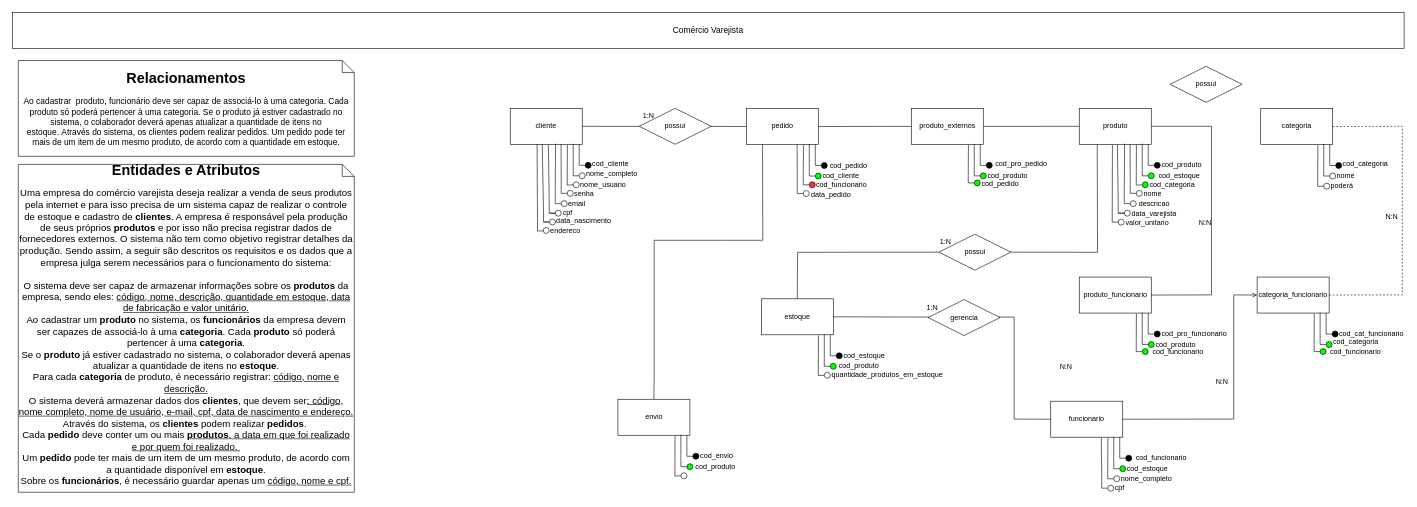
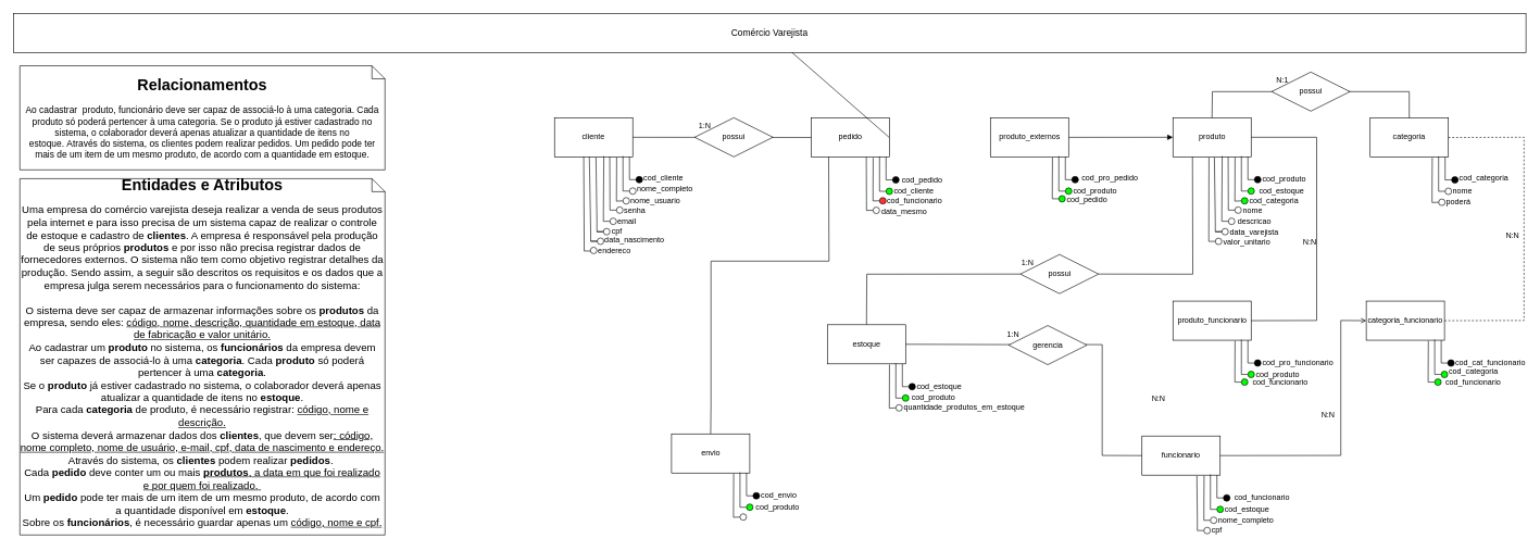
+ <mxCell id="150" value="" style="endArrow=none;html=1;rounded=0;strokeColor=#000000;fillColor=#54FF47;exitX=0.5;exitY=0;exitDx=0;exitDy=0;entryX=0.5;entryY=0;entryDx=0;entryDy=0;" parent="1" source="3" target="32" edge="1"><mxGeometry relative="1" as="geometry"><mxPoint x="1856" y="160" as="sourcePoint" /><mxPoint x="2133" y="159.998" as="targetPoint" /><Array as="points"><mxPoint x="1859" y="140" /><mxPoint x="2161" y="140" /></Array></mxGeometry></mxCell>
+ <mxCell id="151" value="N:1" style="resizable=0;html=1;align=right;verticalAlign=bottom;" parent="150" connectable="0" vertex="1"><mxGeometry x="1" relative="1" as="geometry"><mxPoint x="-185" y="-50" as="offset" /></mxGeometry></mxCell>
- <mxCell id="154" value="" style="endArrow=none;html=1;rounded=0;strokeColor=#000000;fillColor=#54FF47;exitX=1;exitY=0.5;exitDx=0;exitDy=0;entryX=0;entryY=0.5;entryDx=0;entryDy=0;" parent="1" source="68" target="170" edge="1"><mxGeometry relative="1" as="geometry"><mxPoint x="1297" y="200" as="sourcePoint" /><mxPoint x="1473.5" y="210.45" as="targetPoint" /></mxGeometry></mxCell>
+ <mxCell id="154" value="" style="endArrow=none;html=1;rounded=0;strokeColor=#000000;fillColor=#54FF47;exitX=1;exitY=0.5;exitDx=0;exitDy=0;" parent="1" source="68" target="2" edge="1"><mxGeometry relative="1" as="geometry"><mxPoint x="1297" y="200" as="sourcePoint" /><mxPoint x="1473.5" y="210.45" as="targetPoint" /></mxGeometry></mxCell>
- <mxCell id="149" value="" style="endArrow=none;html=1;rounded=0;strokeColor=#000000;fillColor=#54FF47;exitX=1;exitY=0.5;exitDx=0;exitDy=0;entryX=0;entryY=0.5;entryDx=0;entryDy=0;startArrow=none;" parent="1" source="170" target="3" edge="1"><mxGeometry relative="1" as="geometry"><mxPoint x="1770" y="210" as="sourcePoint" /><mxPoint x="1794" y="212.668" as="targetPoint" /></mxGeometry></mxCell>
+ <mxCell id="149" value="" style="endArrow=block;html=1;rounded=0;strokeColor=#000000;fillColor=#54FF47;exitX=1;exitY=0.5;exitDx=0;exitDy=0;entryX=0;entryY=0.5;entryDx=0;entryDy=0;startArrow=none;" parent="1" source="170" target="3" edge="1"><mxGeometry relative="1" as="geometry"><mxPoint x="1770" y="210" as="sourcePoint" /><mxPoint x="1794" y="212.668" as="targetPoint" /></mxGeometry></mxCell>
- <mxCell id="69" value="data_pedido" style="text;html=1;strokeColor=none;fillColor=none;align=left;verticalAlign=middle;whiteSpace=wrap;rounded=0;" parent="1" vertex="1"><mxGeometry x="1350" y="314.26" width="100" height="20" as="geometry" /></mxCell>
+ <mxCell id="69" value="data_mesmo" style="text;html=1;strokeColor=none;fillColor=none;align=left;verticalAlign=middle;whiteSpace=wrap;rounded=0;" parent="1" vertex="1"><mxGeometry x="1350" y="314.26" width="100" height="20" as="geometry" /></mxCell>
